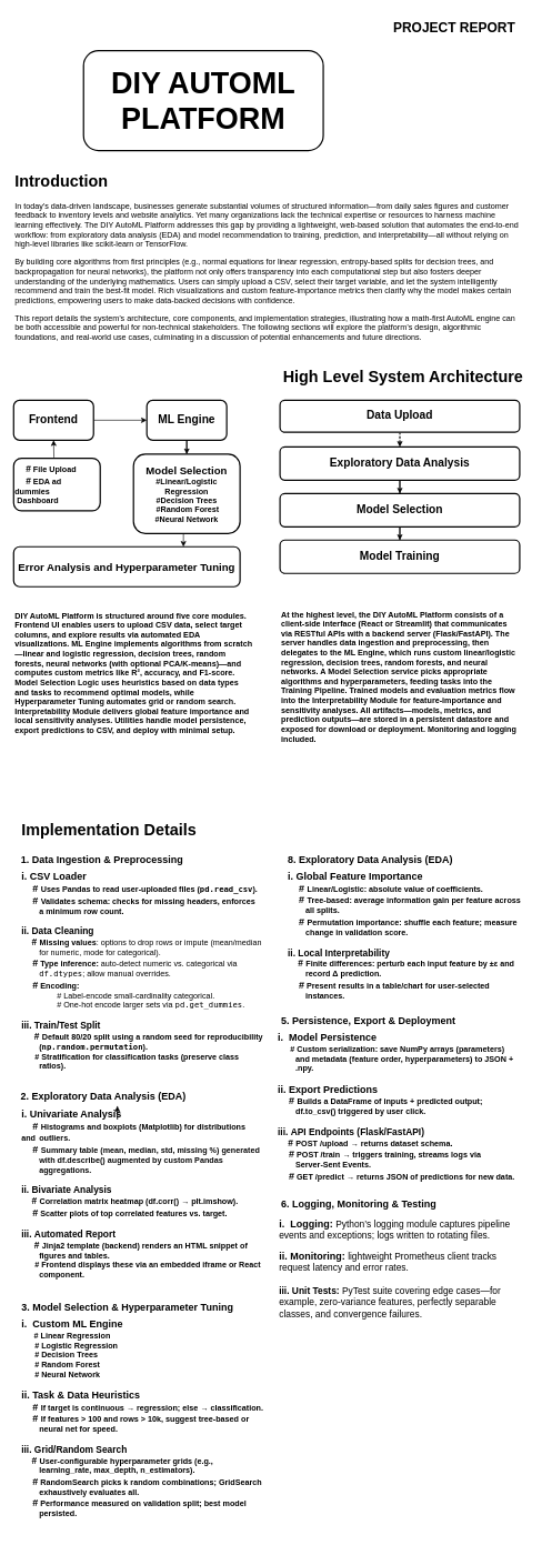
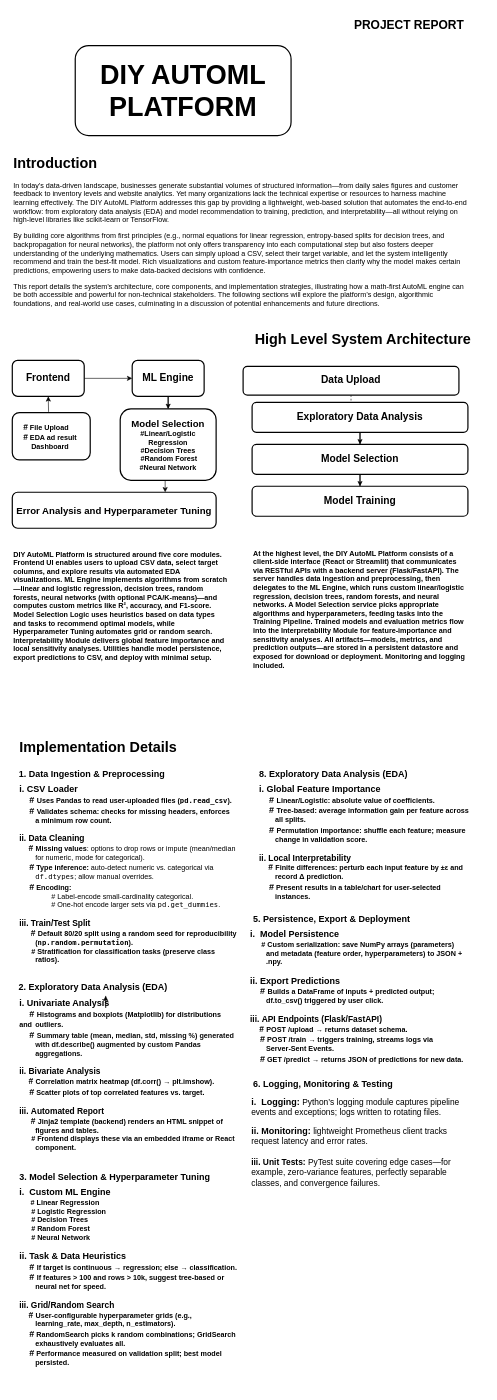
- <mxCell id="13" value="&lt;b&gt;&lt;font style=&quot;font-size: 17px; color: light-dark(rgb(0, 0, 0), rgb(0, 0, 0));&quot;&gt;Data Upload&lt;/font&gt;&lt;/b&gt;" style="rounded=1;whiteSpace=wrap;html=1;strokeWidth=2;strokeColor=light-dark(#000000,#000000);fillColor=light-dark(#FFFFFF,#FFFFFF);" vertex="1" parent="1"><mxGeometry x="420" y="600" width="360" height="48" as="geometry" /></mxCell>
+ <mxCell id="13" value="&lt;b&gt;&lt;font style=&quot;font-size: 17px; color: light-dark(rgb(0, 0, 0), rgb(0, 0, 0));&quot;&gt;Data Upload&lt;/font&gt;&lt;/b&gt;" style="rounded=1;whiteSpace=wrap;html=1;strokeWidth=2;strokeColor=light-dark(#000000,#000000);fillColor=light-dark(#FFFFFF,#FFFFFF);" vertex="1" parent="1"><mxGeometry x="405" y="610" width="360" height="48" as="geometry" /></mxCell>
- <mxCell id="22" value="&lt;font style=&quot;color: light-dark(rgb(0, 0, 0), rgb(0, 0, 0));&quot;&gt;&lt;b&gt;&amp;nbsp; &amp;nbsp; &amp;nbsp;&lt;font style=&quot;font-size: 14px;&quot;&gt;#&lt;/font&gt;&amp;nbsp;File Upload&lt;/b&gt;&lt;/font&gt;&lt;div&gt;&lt;font style=&quot;color: light-dark(rgb(0, 0, 0), rgb(0, 0, 0));&quot;&gt;&lt;b&gt;&amp;nbsp; &amp;nbsp; &amp;nbsp;&lt;font style=&quot;font-size: 14px;&quot;&gt;#&lt;/font&gt;&amp;nbsp;EDA ad dummies&amp;nbsp; &amp;nbsp; &amp;nbsp; &amp;nbsp; &amp;nbsp; &amp;nbsp; &amp;nbsp; &amp;nbsp;Dashboard&lt;/b&gt;&lt;/font&gt;&lt;/div&gt;" style="rounded=1;whiteSpace=wrap;html=1;strokeWidth=2;strokeColor=light-dark(#000000,#000000);fillColor=light-dark(#FFFFFF,#FFFFFF);align=left;" vertex="1" parent="1"><mxGeometry x="20" y="687" width="130" height="79" as="geometry" /></mxCell>
+ <mxCell id="22" value="&lt;font style=&quot;color: light-dark(rgb(0, 0, 0), rgb(0, 0, 0));&quot;&gt;&lt;b&gt;&amp;nbsp; &amp;nbsp; &amp;nbsp;&lt;font style=&quot;font-size: 14px;&quot;&gt;#&lt;/font&gt;&amp;nbsp;File Upload&lt;/b&gt;&lt;/font&gt;&lt;div&gt;&lt;font style=&quot;color: light-dark(rgb(0, 0, 0), rgb(0, 0, 0));&quot;&gt;&lt;b&gt;&amp;nbsp; &amp;nbsp; &amp;nbsp;&lt;font style=&quot;font-size: 14px;&quot;&gt;#&lt;/font&gt;&amp;nbsp;EDA ad result&amp;nbsp; &amp;nbsp; &amp;nbsp; &amp;nbsp; &amp;nbsp; &amp;nbsp; &amp;nbsp; &amp;nbsp;Dashboard&lt;/b&gt;&lt;/font&gt;&lt;/div&gt;" style="rounded=1;whiteSpace=wrap;html=1;strokeWidth=2;strokeColor=light-dark(#000000,#000000);fillColor=light-dark(#FFFFFF,#FFFFFF);align=left;" vertex="1" parent="1"><mxGeometry x="20" y="687" width="130" height="79" as="geometry" /></mxCell>
